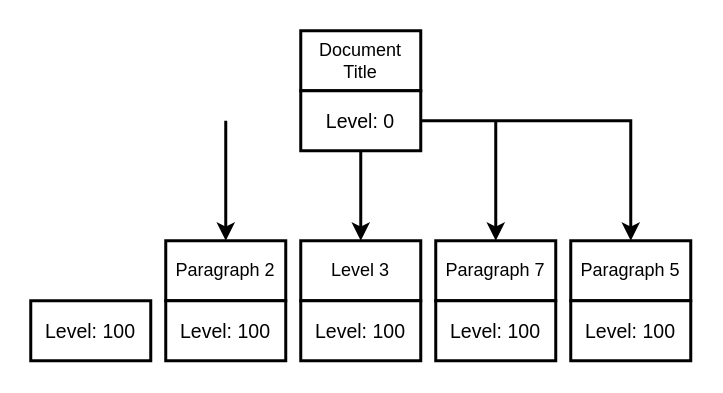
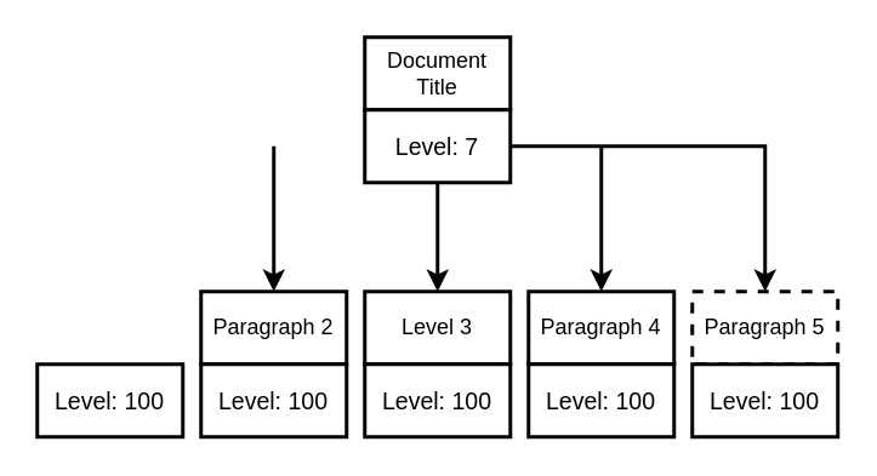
- <mxCell id="3" value="Level:&amp;nbsp;&lt;span style=&quot;background-color: initial;&quot;&gt;0&lt;/span&gt;" style="rounded=0;whiteSpace=wrap;html=1;fontSize=13;strokeWidth=2;" parent="1" vertex="1"><mxGeometry x="200" y="60" width="80" height="40" as="geometry" /></mxCell>
+ <mxCell id="3" value="Level:&amp;nbsp;&lt;span style=&quot;background-color: initial;&quot;&gt;7&lt;/span&gt;" style="rounded=0;whiteSpace=wrap;html=1;fontSize=13;strokeWidth=2;" parent="1" vertex="1"><mxGeometry x="200" y="60" width="80" height="40" as="geometry" /></mxCell>
- <mxCell id="5" value="Paragraph 7" style="rounded=0;whiteSpace=wrap;html=1;strokeWidth=2;" parent="1" vertex="1"><mxGeometry x="290" y="160" width="80" height="40" as="geometry" /></mxCell>
+ <mxCell id="5" value="Paragraph 4" style="rounded=0;whiteSpace=wrap;html=1;strokeWidth=2;" parent="1" vertex="1"><mxGeometry x="290" y="160" width="80" height="40" as="geometry" /></mxCell>
- <mxCell id="6" value="Paragraph 5" style="rounded=0;whiteSpace=wrap;html=1;strokeWidth=2;" parent="1" vertex="1"><mxGeometry x="380" y="160" width="80" height="40" as="geometry" /></mxCell>
+ <mxCell id="6" value="Paragraph 5" style="rounded=0;whiteSpace=wrap;html=1;strokeWidth=2;dashed=1;" parent="1" vertex="1"><mxGeometry x="380" y="160" width="80" height="40" as="geometry" /></mxCell>
